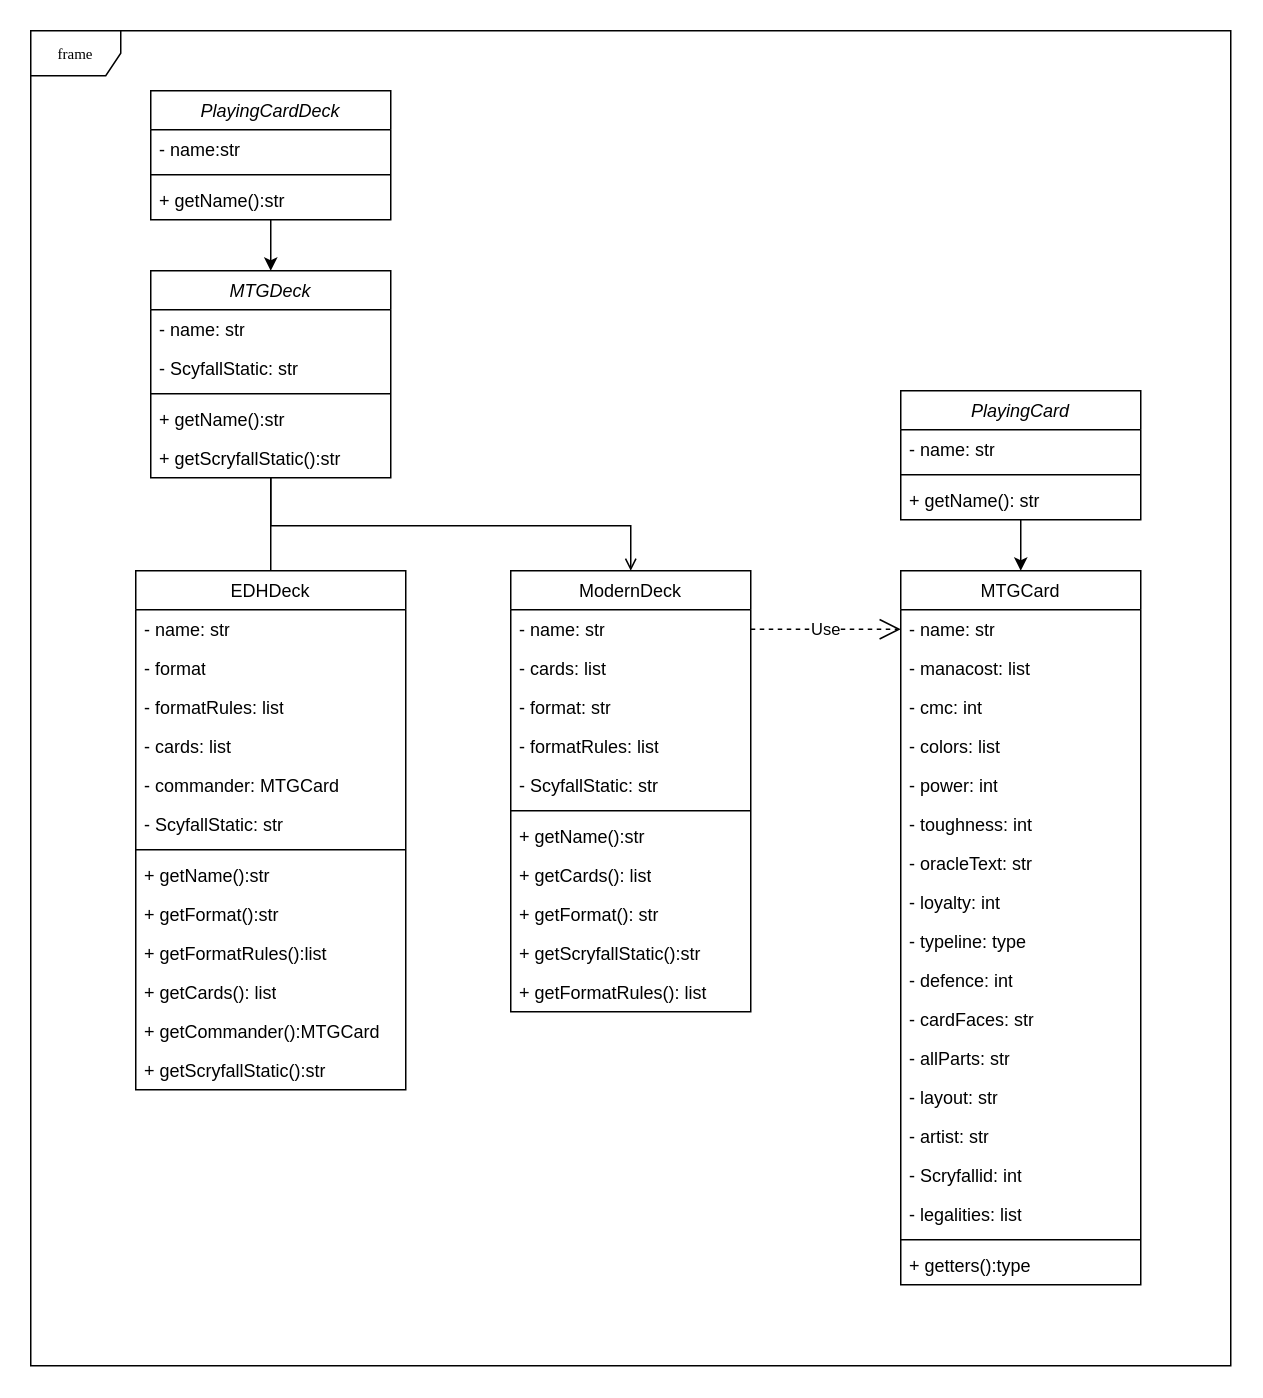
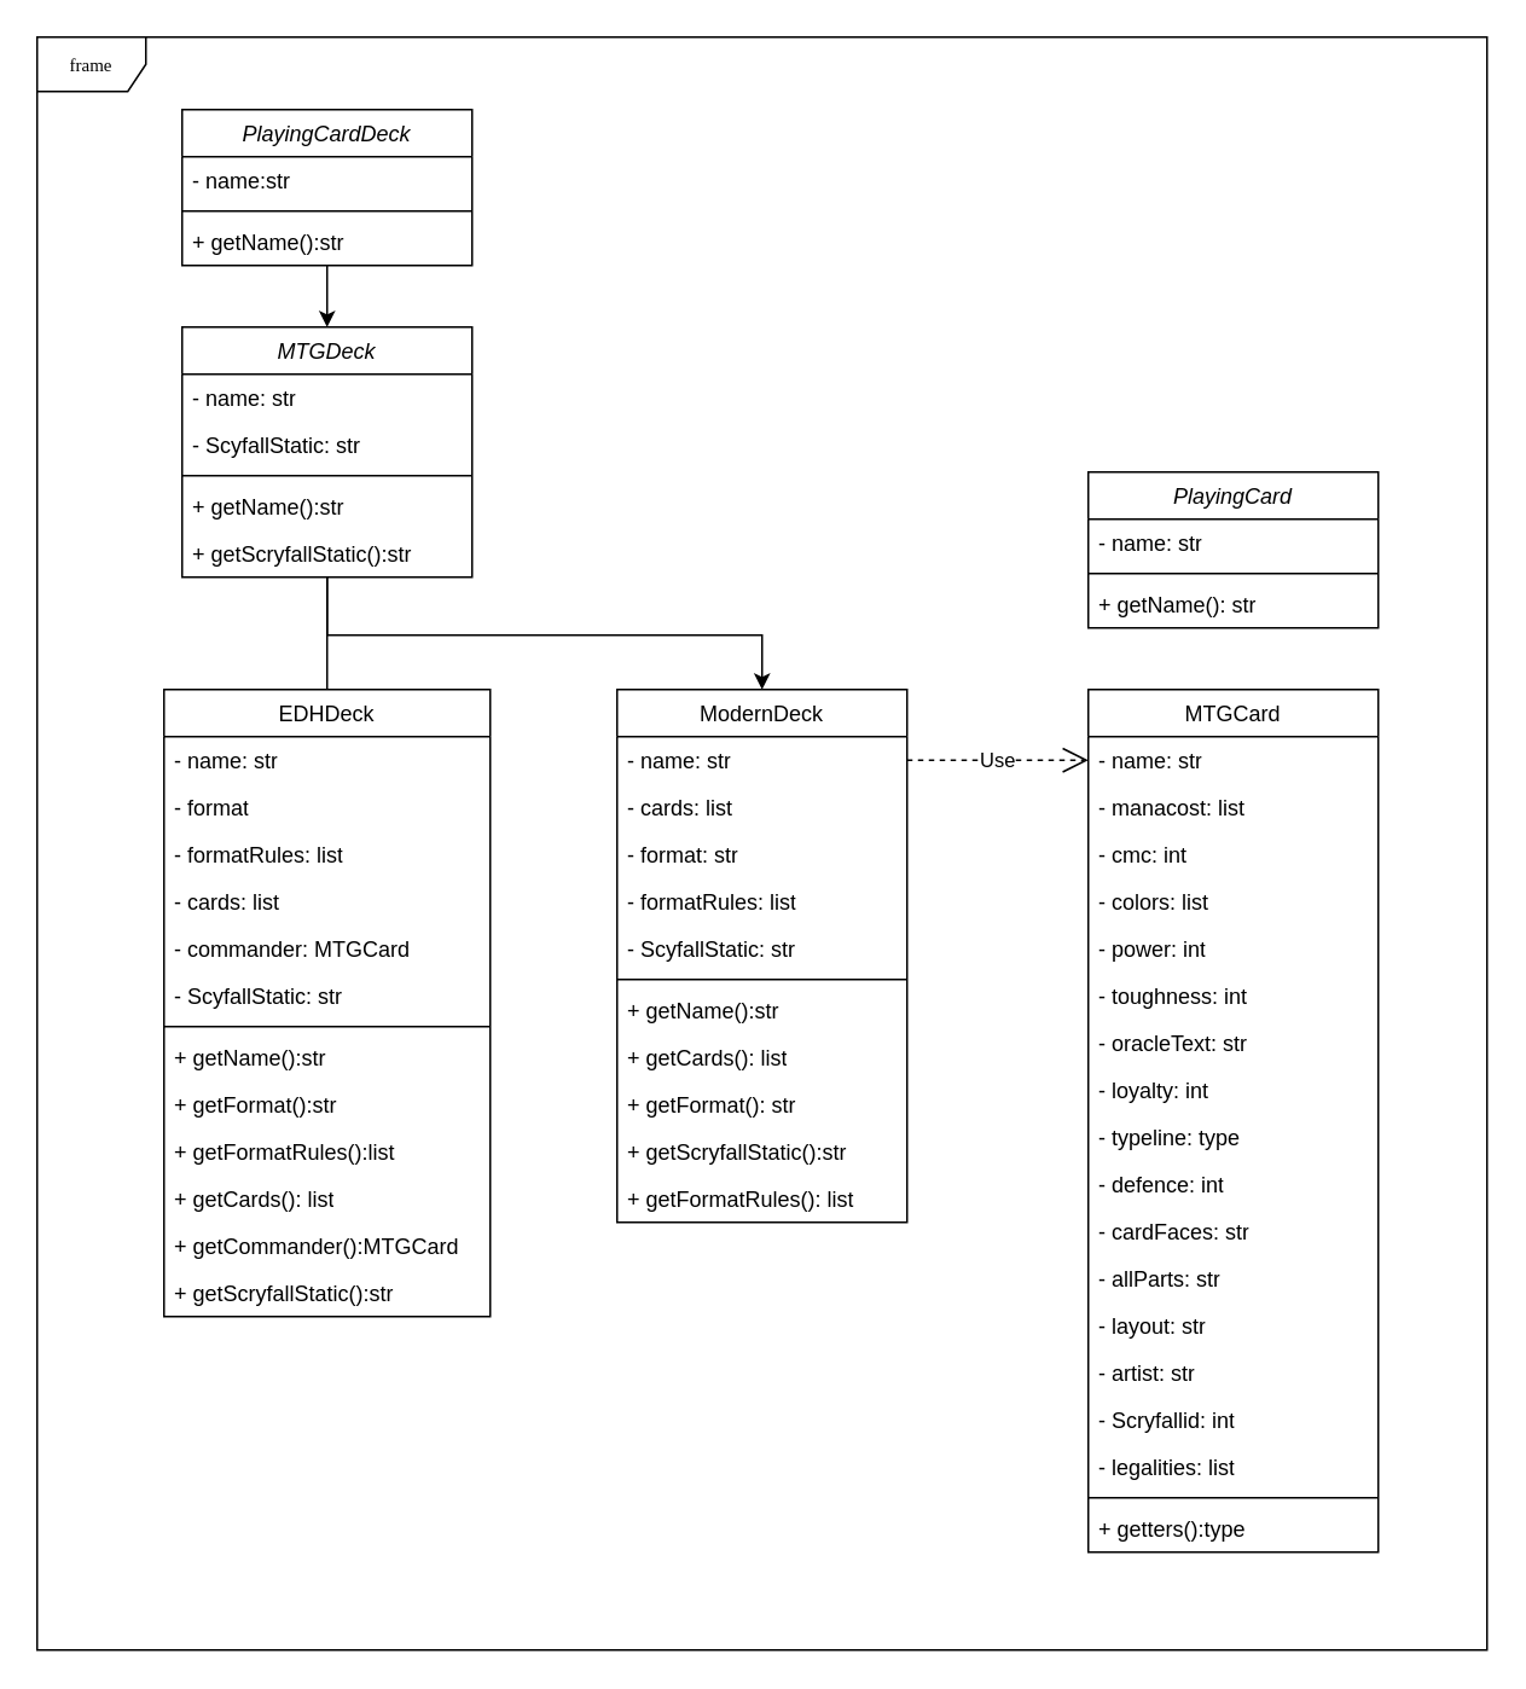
- <mxCell id="42" style="edgeStyle=orthogonalEdgeStyle;rounded=0;orthogonalLoop=1;jettySize=auto;html=1;entryX=0.5;entryY=0;entryDx=0;entryDy=0;" edge="1" parent="1" source="43" target="47"><mxGeometry relative="1" as="geometry" /></mxCell>
- <mxCell id="8" style="edgeStyle=orthogonalEdgeStyle;rounded=0;orthogonalLoop=1;jettySize=auto;html=1;endArrow=open;" edge="1" parent="1" source="10" target="30"><mxGeometry relative="1" as="geometry"><Array as="points"><mxPoint x="180" y="350" /><mxPoint x="420" y="350" /></Array></mxGeometry></mxCell>
+ <mxCell id="8" style="edgeStyle=orthogonalEdgeStyle;rounded=0;orthogonalLoop=1;jettySize=auto;html=1;" edge="1" parent="1" source="10" target="30"><mxGeometry relative="1" as="geometry"><Array as="points"><mxPoint x="180" y="350" /><mxPoint x="420" y="350" /></Array></mxGeometry></mxCell>
